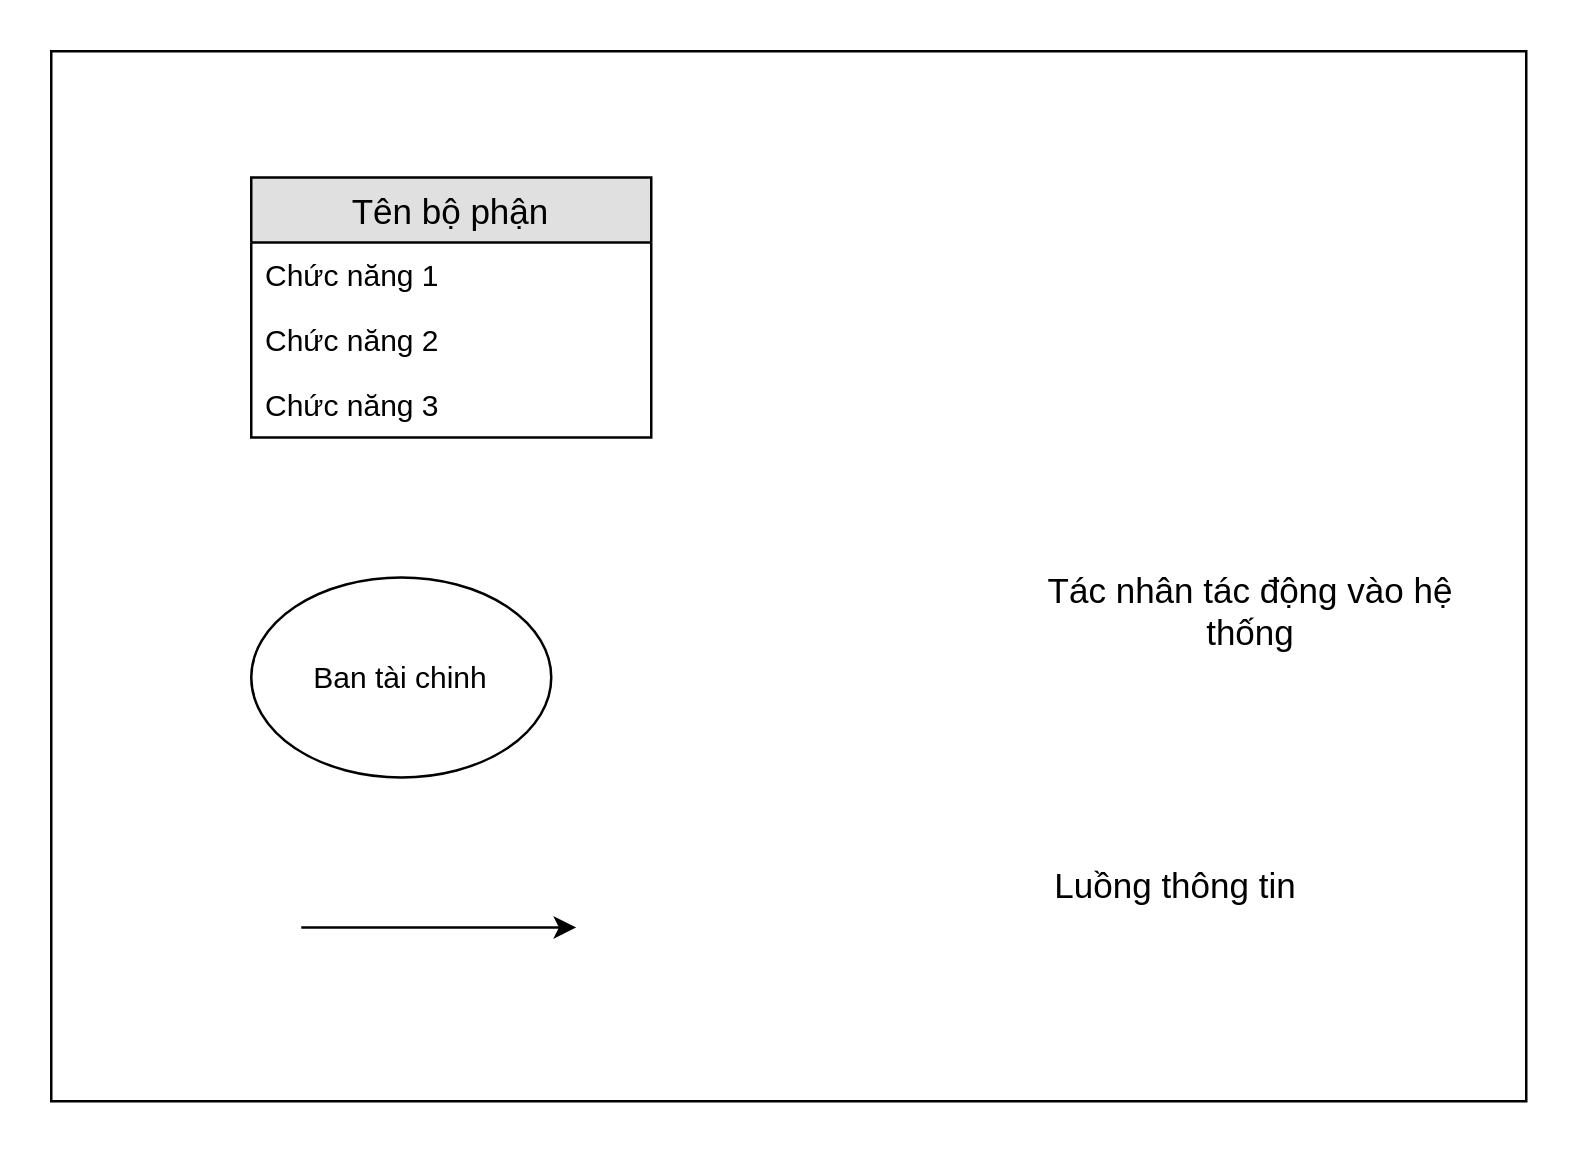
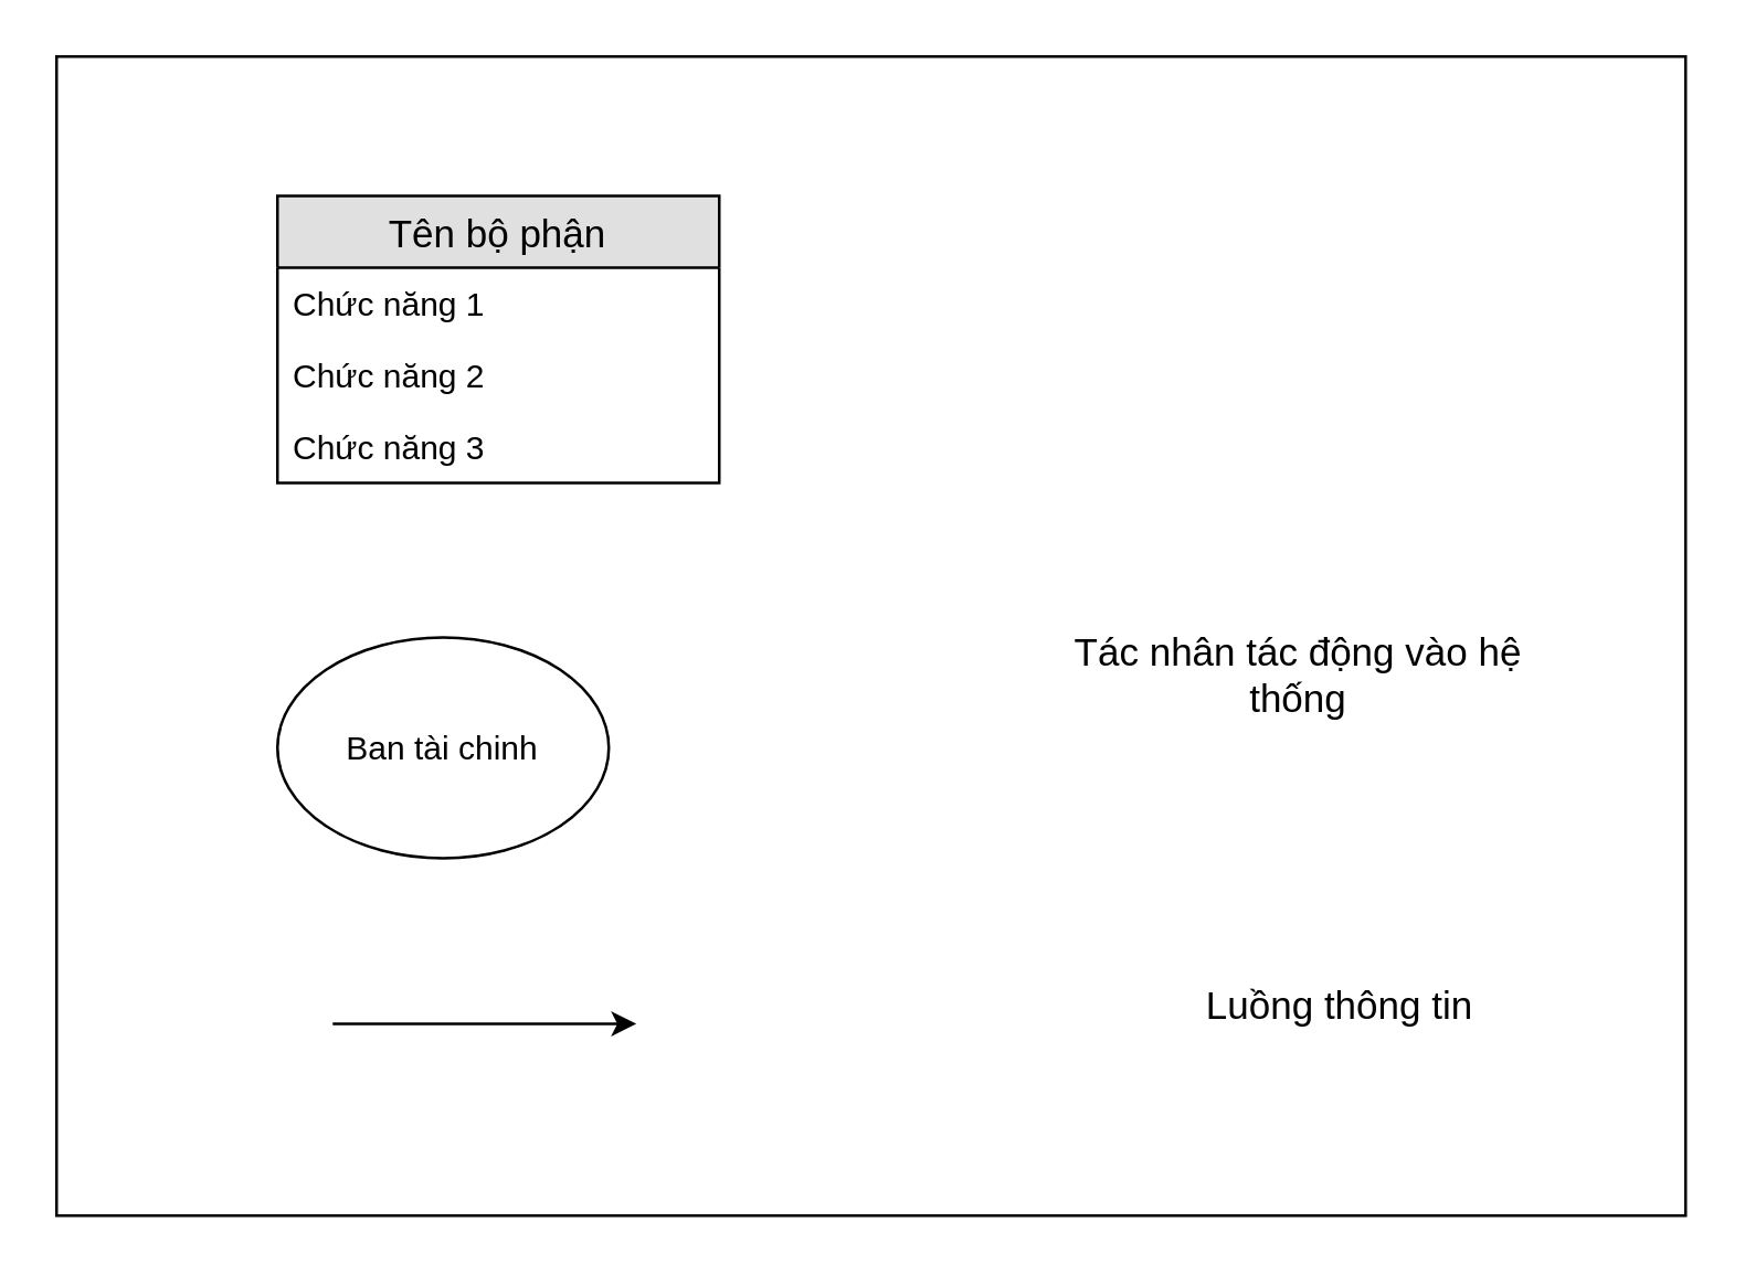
- <mxCell id="9" value="Tác nhân tác động vào hệ thống" style="text;html=1;align=center;verticalAlign=middle;whiteSpace=wrap;rounded=1;fontSize=14;shadow=0;comic=0;glass=0;labelBorderColor=none;" parent="1" vertex="1"><mxGeometry x="410" y="202" width="180" height="83" as="geometry" /></mxCell>
+ <mxCell id="9" value="Tác nhân tác động vào hệ thống" style="text;html=1;align=center;verticalAlign=middle;whiteSpace=wrap;rounded=1;fontSize=14;shadow=0;comic=0;glass=0;labelBorderColor=none;" parent="1" vertex="1"><mxGeometry x="380" y="202" width="180" height="83" as="geometry" /></mxCell>
- <mxCell id="10" value="Luồng thông tin" style="text;html=1;align=center;verticalAlign=middle;whiteSpace=wrap;rounded=1;fontSize=14;shadow=0;comic=0;glass=0;labelBorderColor=none;" parent="1" vertex="1"><mxGeometry x="380" y="312" width="180" height="83" as="geometry" /></mxCell>
+ <mxCell id="10" value="Luồng thông tin" style="text;html=1;align=center;verticalAlign=middle;whiteSpace=wrap;rounded=1;fontSize=14;shadow=0;comic=0;glass=0;labelBorderColor=none;" parent="1" vertex="1"><mxGeometry x="395" y="322" width="180" height="83" as="geometry" /></mxCell>
